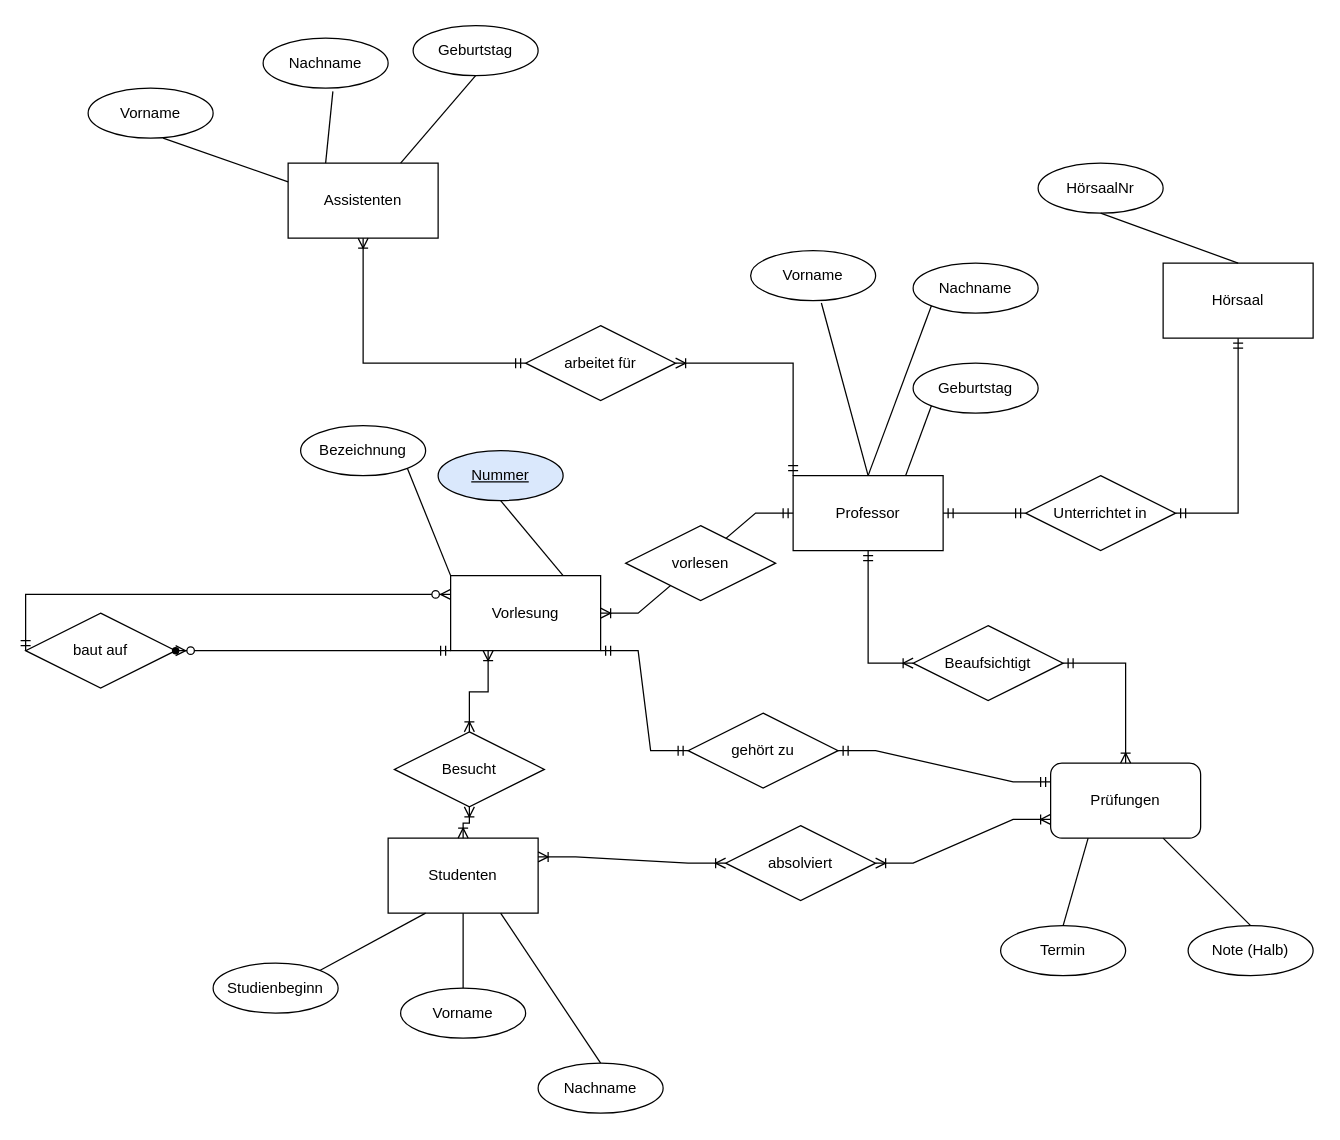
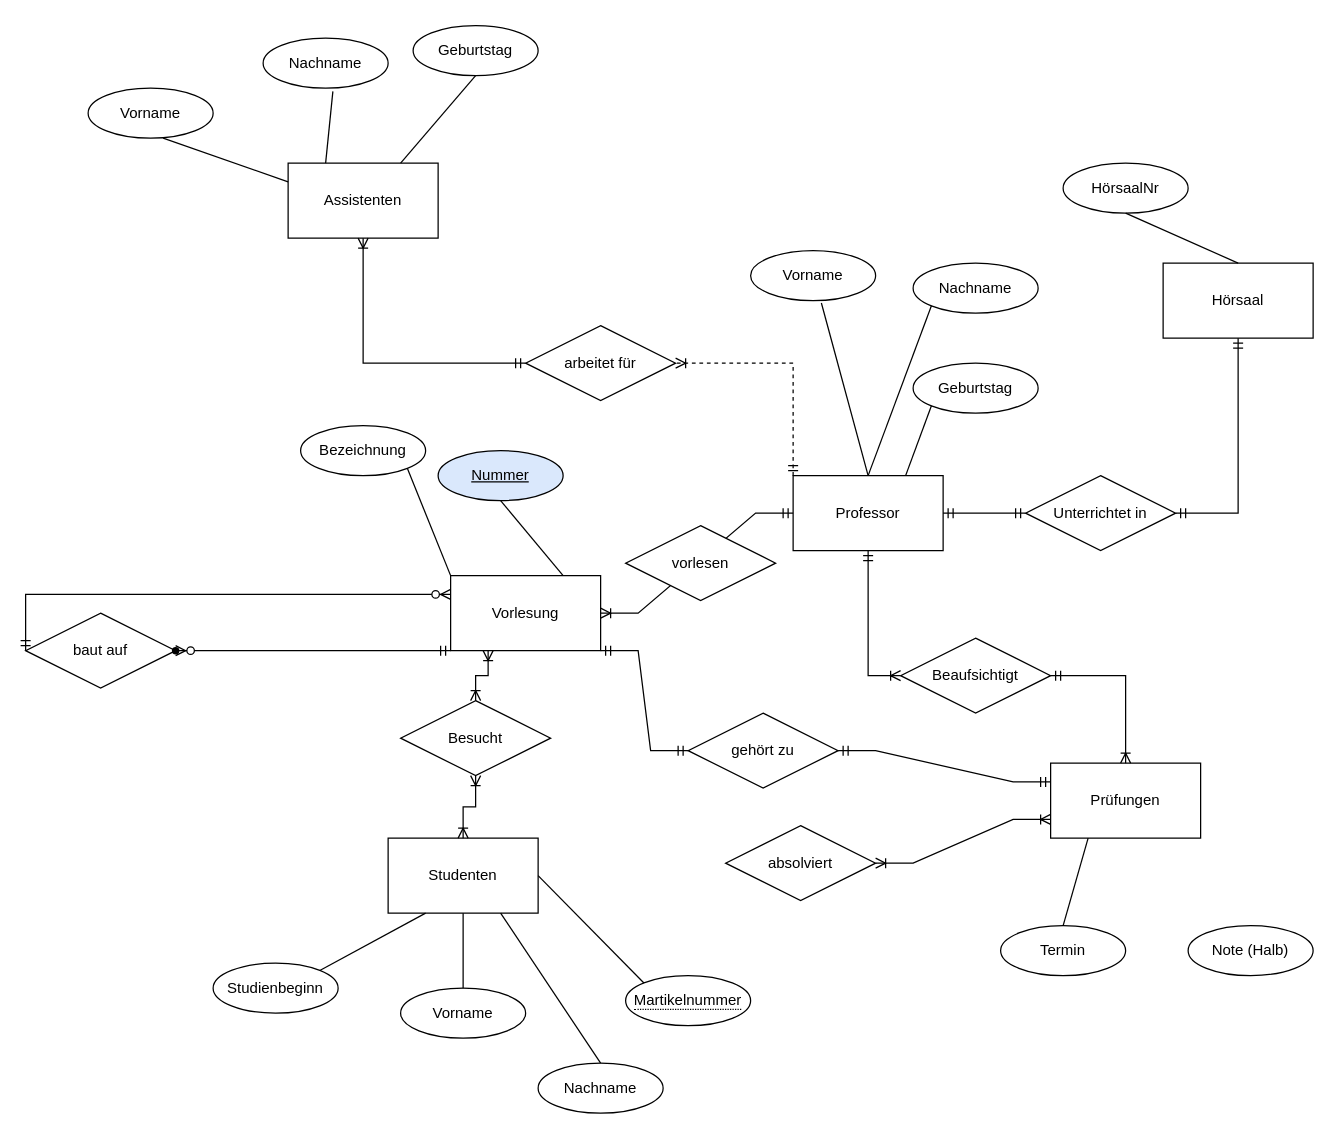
- <mxCell id="13" value="HörsaalNr" style="ellipse;whiteSpace=wrap;html=1;align=center;" vertex="1" parent="1"><mxGeometry x="830" y="130" width="100" height="40" as="geometry" /></mxCell>
+ <mxCell id="13" value="HörsaalNr" style="ellipse;whiteSpace=wrap;html=1;align=center;" vertex="1" parent="1"><mxGeometry x="850" y="130" width="100" height="40" as="geometry" /></mxCell>
- <mxCell id="29" value="" style="fontSize=12;html=1;endArrow=ERoneToMany;startArrow=ERmandOne;rounded=0;entryX=1;entryY=0.5;entryDx=0;entryDy=0;exitX=0;exitY=0;exitDx=0;exitDy=0;edgeStyle=elbowEdgeStyle;elbow=vertical;" edge="1" parent="1" source="3" target="30"><mxGeometry width="100" height="100" relative="1" as="geometry"><mxPoint x="664" y="380" as="sourcePoint" /><mxPoint x="530" y="160" as="targetPoint" /><Array as="points"><mxPoint x="620" y="290" /></Array></mxGeometry></mxCell>
+ <mxCell id="29" value="" style="fontSize=12;html=1;endArrow=ERoneToMany;startArrow=ERmandOne;rounded=0;entryX=1;entryY=0.5;entryDx=0;entryDy=0;exitX=0;exitY=0;exitDx=0;exitDy=0;edgeStyle=elbowEdgeStyle;elbow=vertical;dashed=1;" edge="1" parent="1" source="3" target="30"><mxGeometry width="100" height="100" relative="1" as="geometry"><mxPoint x="664" y="380" as="sourcePoint" /><mxPoint x="530" y="160" as="targetPoint" /><Array as="points"><mxPoint x="620" y="290" /></Array></mxGeometry></mxCell>
- <mxCell id="39" value="Beaufsichtigt" style="shape=rhombus;perimeter=rhombusPerimeter;whiteSpace=wrap;html=1;align=center;" vertex="1" parent="1"><mxGeometry x="730" y="500" width="120" height="60" as="geometry" /></mxCell>
+ <mxCell id="39" value="Beaufsichtigt" style="shape=rhombus;perimeter=rhombusPerimeter;whiteSpace=wrap;html=1;align=center;" vertex="1" parent="1"><mxGeometry x="720" y="510" width="120" height="60" as="geometry" /></mxCell>
- <mxCell id="43" value="Besucht" style="shape=rhombus;perimeter=rhombusPerimeter;whiteSpace=wrap;html=1;align=center;" vertex="1" parent="1"><mxGeometry x="315" y="585" width="120" height="60" as="geometry" /></mxCell>
+ <mxCell id="43" value="Besucht" style="shape=rhombus;perimeter=rhombusPerimeter;whiteSpace=wrap;html=1;align=center;" vertex="1" parent="1"><mxGeometry x="320" y="560" width="120" height="60" as="geometry" /></mxCell>
- <mxCell id="6" value="Prüfungen" style="whiteSpace=wrap;html=1;rounded=1;" parent="1" vertex="1"><mxGeometry x="840" y="610" width="120" height="60" as="geometry" /></mxCell>
+ <mxCell id="6" value="Prüfungen" style="rounded=0;whiteSpace=wrap;html=1;" parent="1" vertex="1"><mxGeometry x="840" y="610" width="120" height="60" as="geometry" /></mxCell>
- <mxCell id="50" value="" style="edgeStyle=entityRelationEdgeStyle;fontSize=12;html=1;endArrow=ERoneToMany;startArrow=ERoneToMany;rounded=0;exitX=1;exitY=0.25;exitDx=0;exitDy=0;entryX=0;entryY=0.5;entryDx=0;entryDy=0;" edge="1" parent="1" source="4" target="51"><mxGeometry width="100" height="100" relative="1" as="geometry"><mxPoint x="430" y="685" as="sourcePoint" /><mxPoint x="840" y="655" as="targetPoint" /></mxGeometry></mxCell>
- <mxCell id="41" value="" style="endArrow=none;html=1;rounded=0;exitX=0.5;exitY=0;exitDx=0;exitDy=0;entryX=0.75;entryY=1;entryDx=0;entryDy=0;" edge="1" parent="1" source="40" target="6"><mxGeometry relative="1" as="geometry"><mxPoint x="860" y="750" as="sourcePoint" /><mxPoint x="880" y="680" as="targetPoint" /></mxGeometry></mxCell>
+ <mxCell id="24" value="" style="endArrow=none;html=1;rounded=0;entryX=0;entryY=0;entryDx=0;entryDy=0;exitX=1;exitY=0.5;exitDx=0;exitDy=0;" edge="1" parent="1" source="4" target="21"><mxGeometry relative="1" as="geometry"><mxPoint x="710" y="530" as="sourcePoint" /><mxPoint x="870" y="530" as="targetPoint" /></mxGeometry></mxCell>
+ <mxCell id="21" value="&lt;span style=&quot;border-bottom: 1px dotted&quot;&gt;Martikelnummer&lt;/span&gt;" style="ellipse;whiteSpace=wrap;html=1;align=center;" vertex="1" parent="1"><mxGeometry x="500" y="780" width="100" height="40" as="geometry" /></mxCell>
